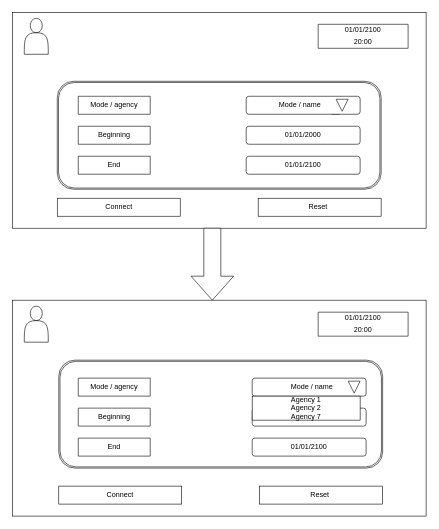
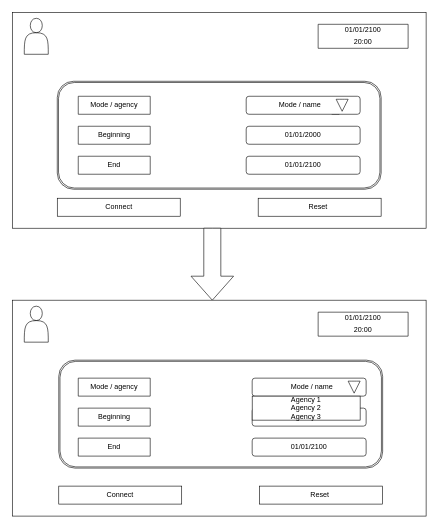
- <mxCell id="47" value="Agency 1&lt;br&gt;Agency 2&lt;br&gt;Agency 7" style="text;html=1;strokeColor=none;fillColor=none;align=center;verticalAlign=middle;whiteSpace=wrap;rounded=0;" vertex="1" parent="1"><mxGeometry x="420" y="670" width="180" height="20" as="geometry" /></mxCell>
+ <mxCell id="47" value="Agency 1&lt;br&gt;Agency 2&lt;br&gt;Agency 3" style="text;html=1;strokeColor=none;fillColor=none;align=center;verticalAlign=middle;whiteSpace=wrap;rounded=0;" vertex="1" parent="1"><mxGeometry x="420" y="670" width="180" height="20" as="geometry" /></mxCell>
